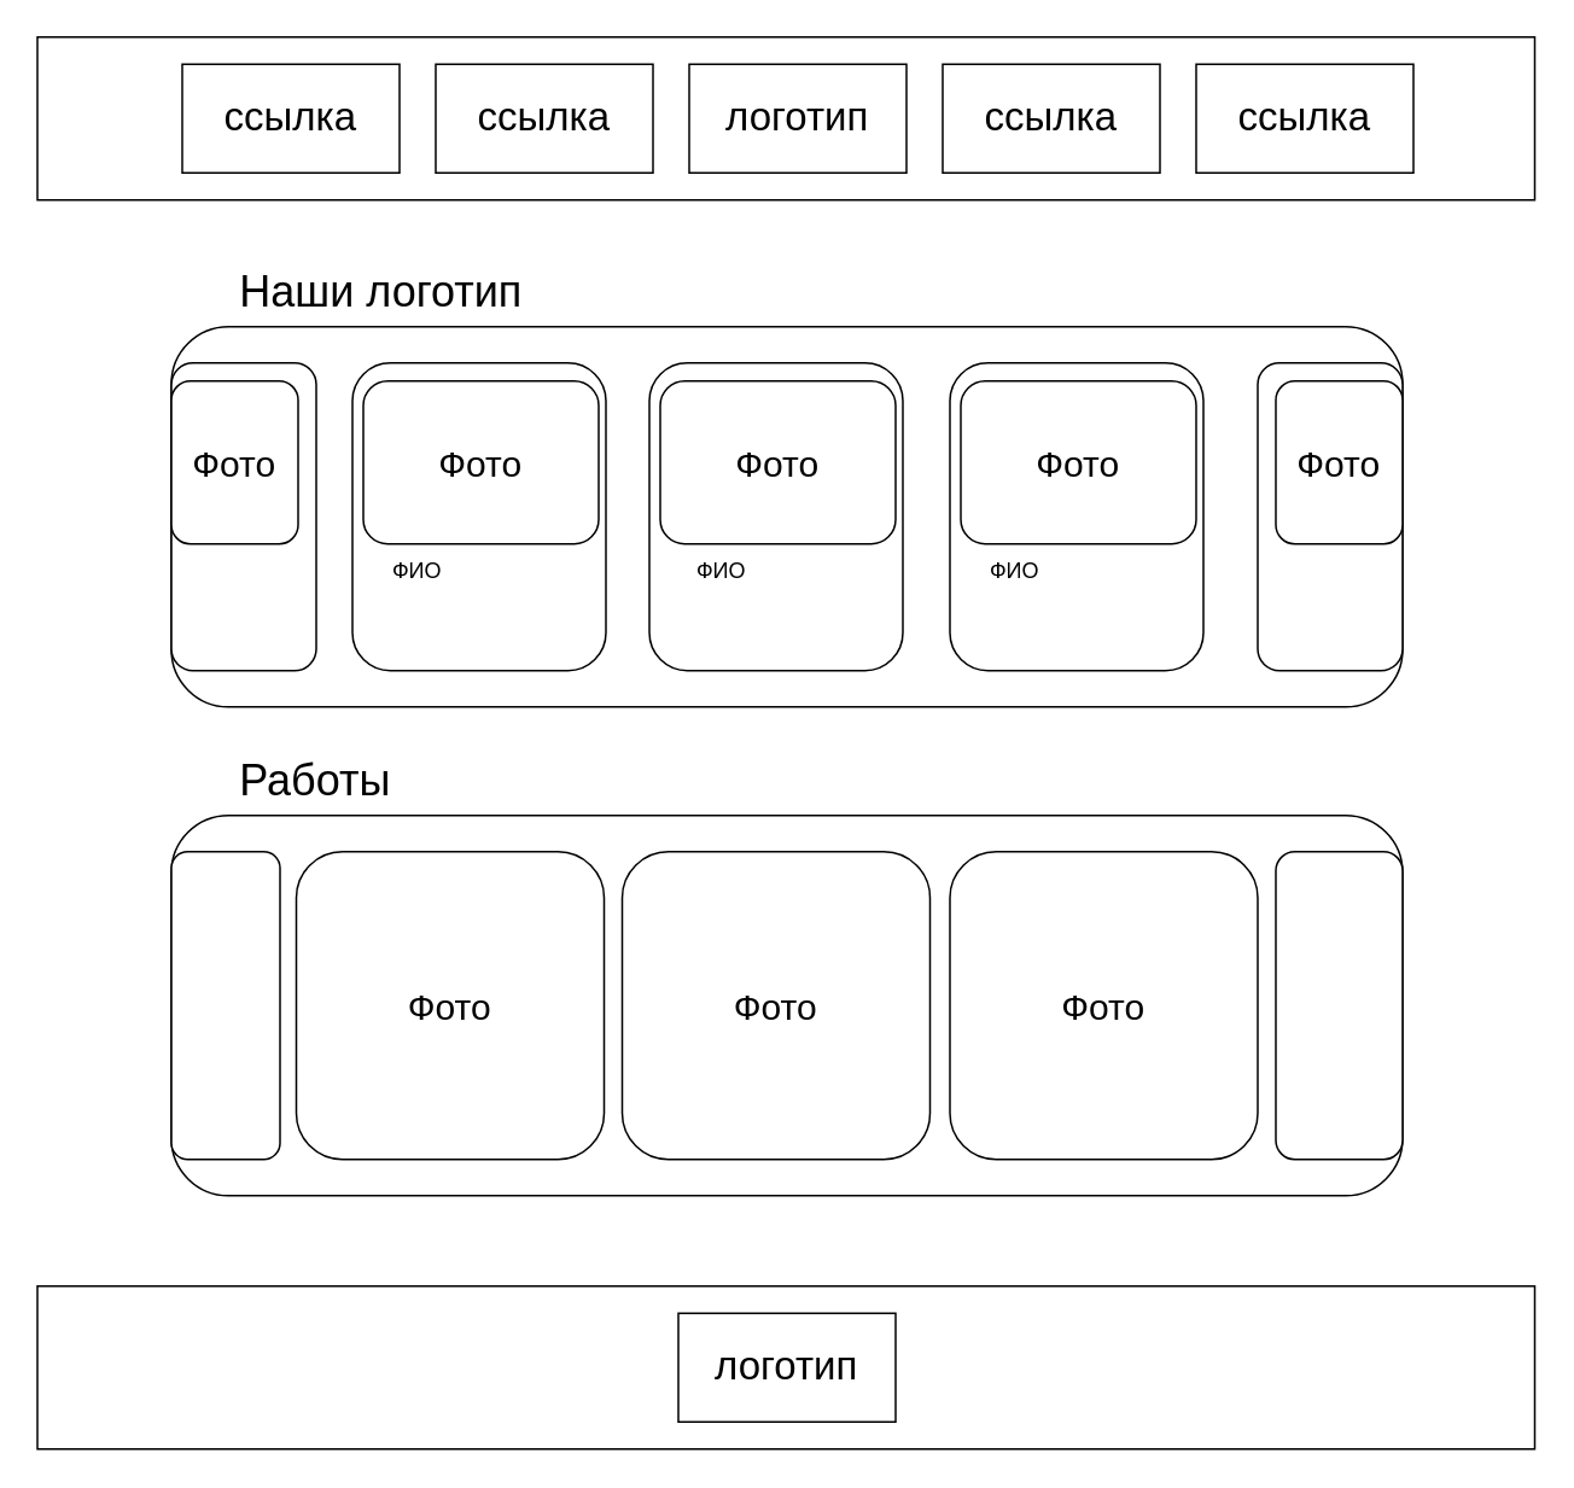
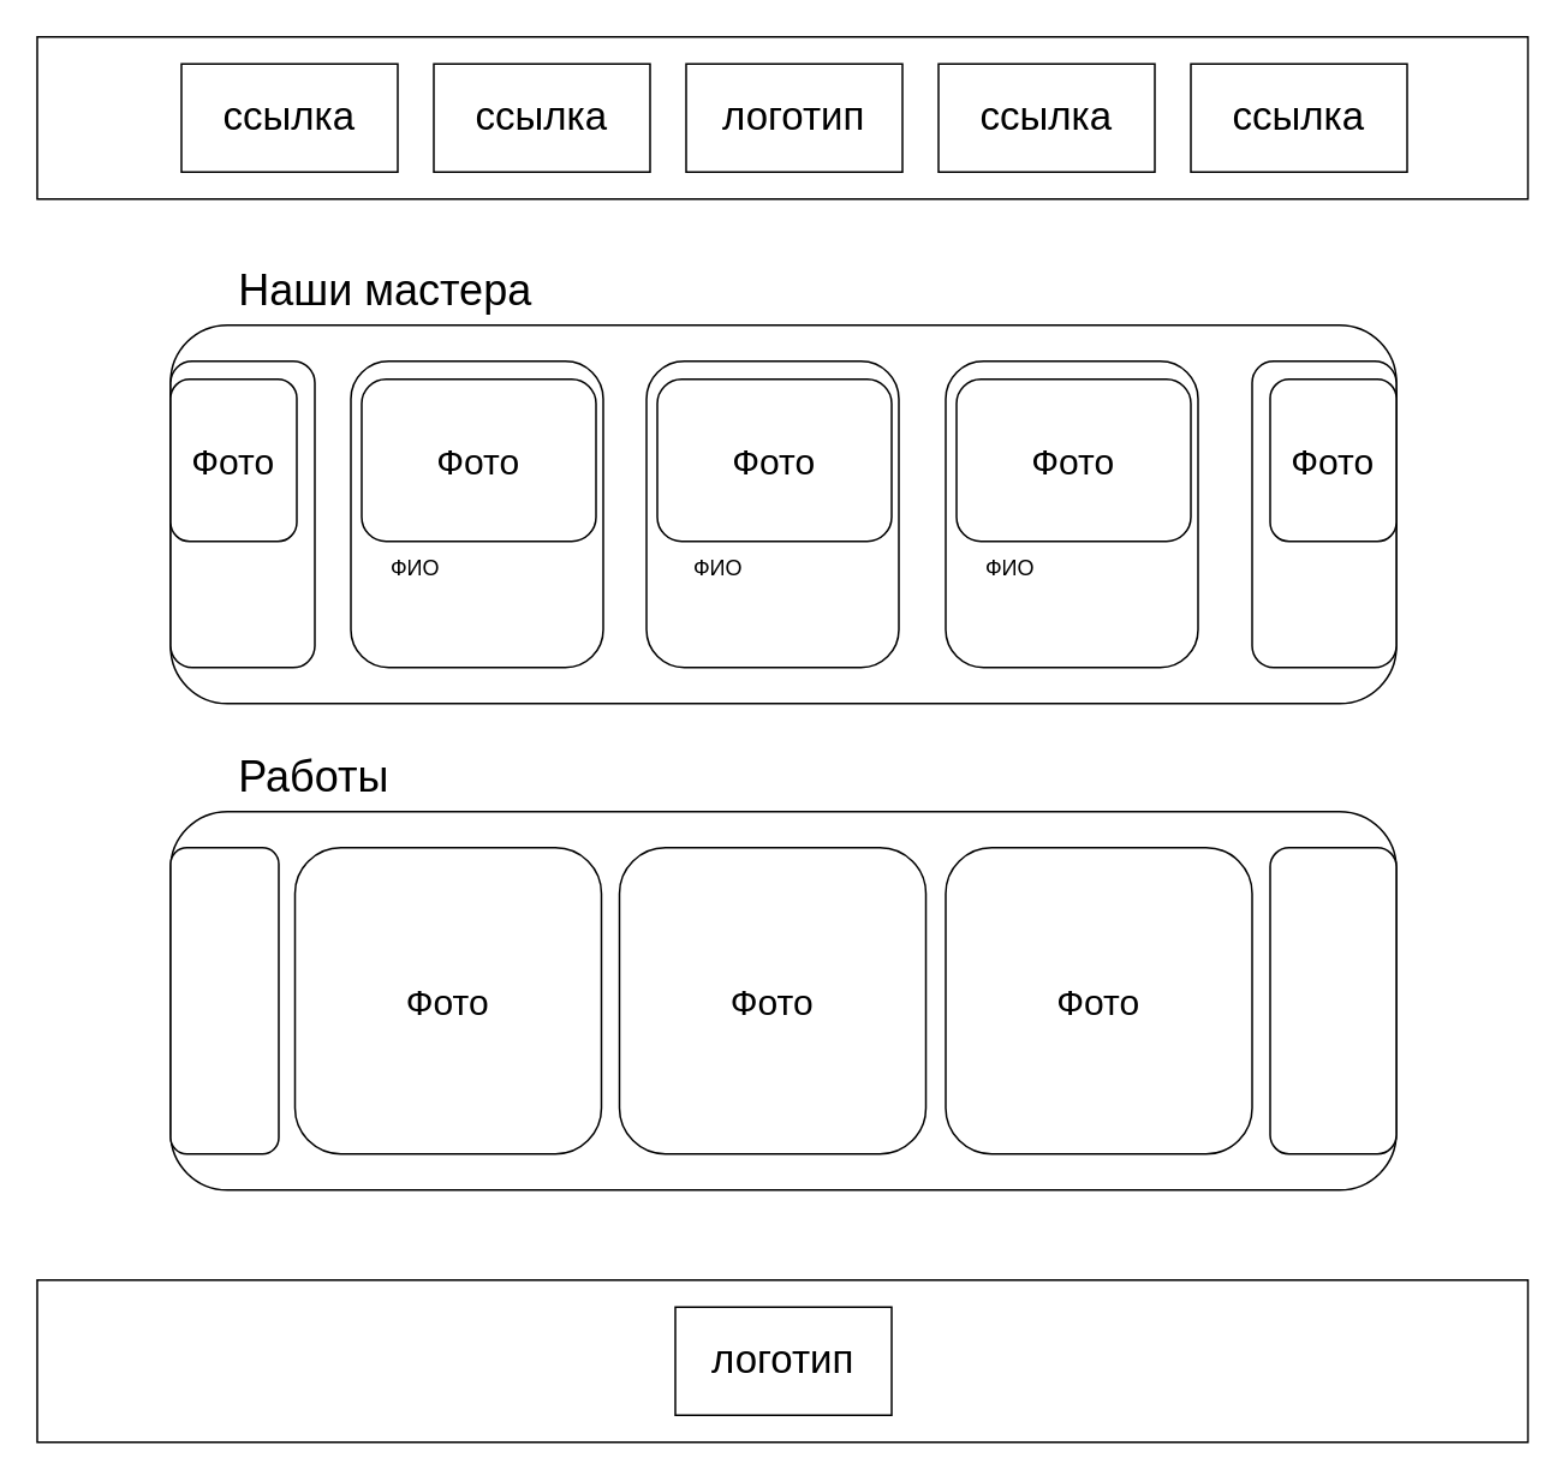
- <mxCell id="3" value="&lt;font style=&quot;font-size: 24px;&quot;&gt;Наши логотип&lt;/font&gt;" style="text;html=1;align=left;verticalAlign=middle;whiteSpace=wrap;rounded=0;" parent="1" vertex="1"><mxGeometry x="130" y="146" width="220" height="30" as="geometry" /></mxCell>
+ <mxCell id="3" value="&lt;font style=&quot;font-size: 24px;&quot;&gt;Наши мастера&lt;/font&gt;" style="text;html=1;align=left;verticalAlign=middle;whiteSpace=wrap;rounded=0;" parent="1" vertex="1"><mxGeometry x="130" y="146" width="220" height="30" as="geometry" /></mxCell>
